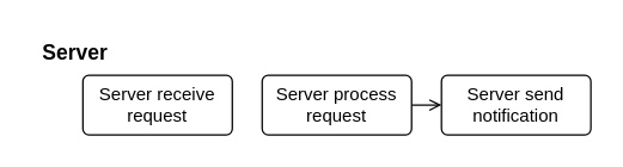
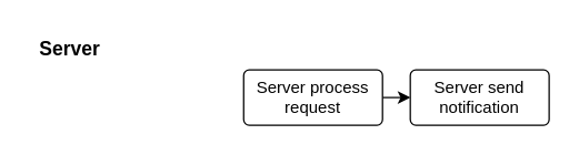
- <mxCell id="2" value="Server receive request" style="rounded=1;arcSize=10;whiteSpace=wrap;html=1;align=center;" vertex="1" parent="1"><mxGeometry x="55" y="50" width="100" height="40" as="geometry" /></mxCell>
- <mxCell id="3" style="edgeStyle=orthogonalEdgeStyle;rounded=0;orthogonalLoop=1;jettySize=auto;html=1;exitX=1;exitY=0.5;exitDx=0;exitDy=0;entryX=0;entryY=0.5;entryDx=0;entryDy=0;endArrow=open;" edge="1" parent="1" source="4" target="5"><mxGeometry relative="1" as="geometry" /></mxCell>
+ <mxCell id="3" style="edgeStyle=orthogonalEdgeStyle;rounded=0;orthogonalLoop=1;jettySize=auto;html=1;exitX=1;exitY=0.5;exitDx=0;exitDy=0;entryX=0;entryY=0.5;entryDx=0;entryDy=0;" edge="1" parent="1" source="4" target="5"><mxGeometry relative="1" as="geometry" /></mxCell>
